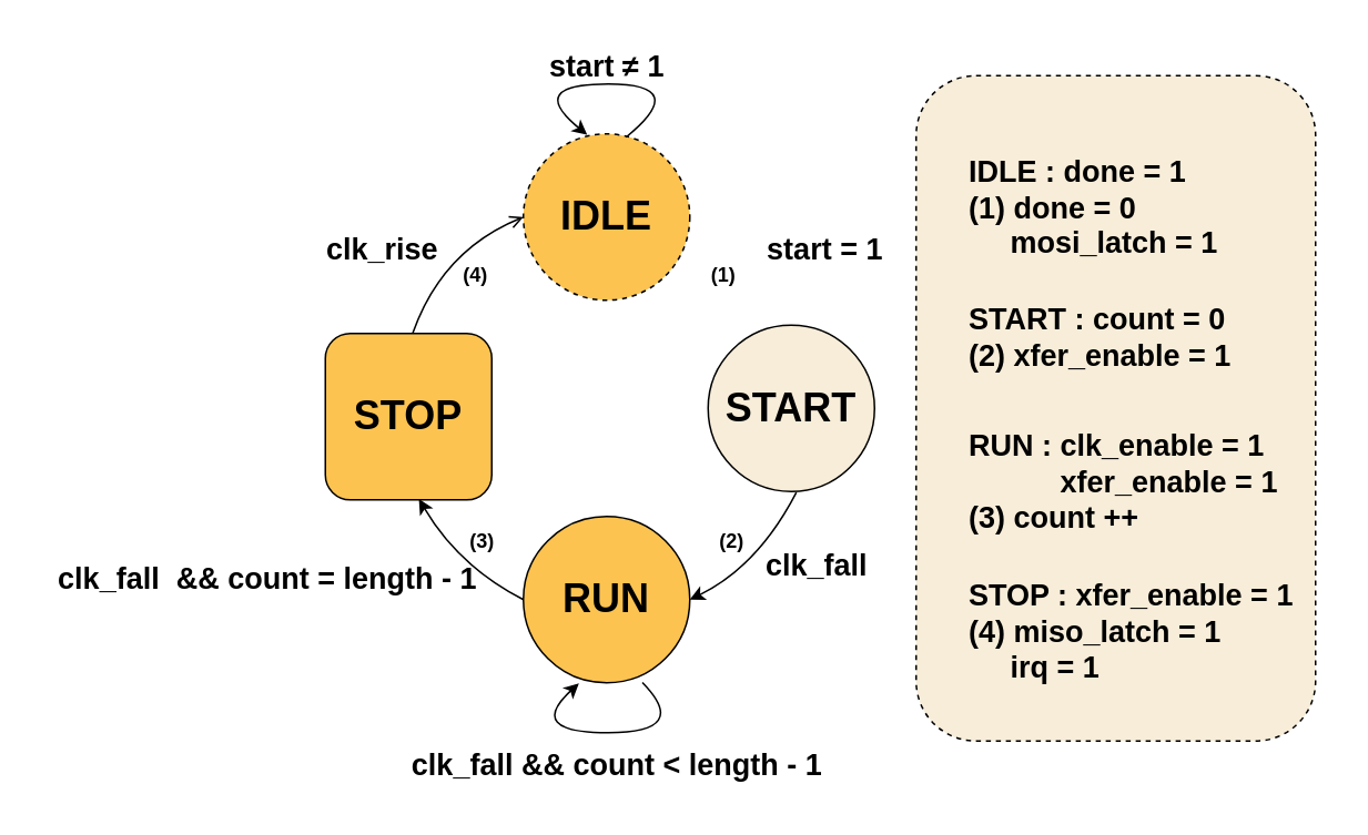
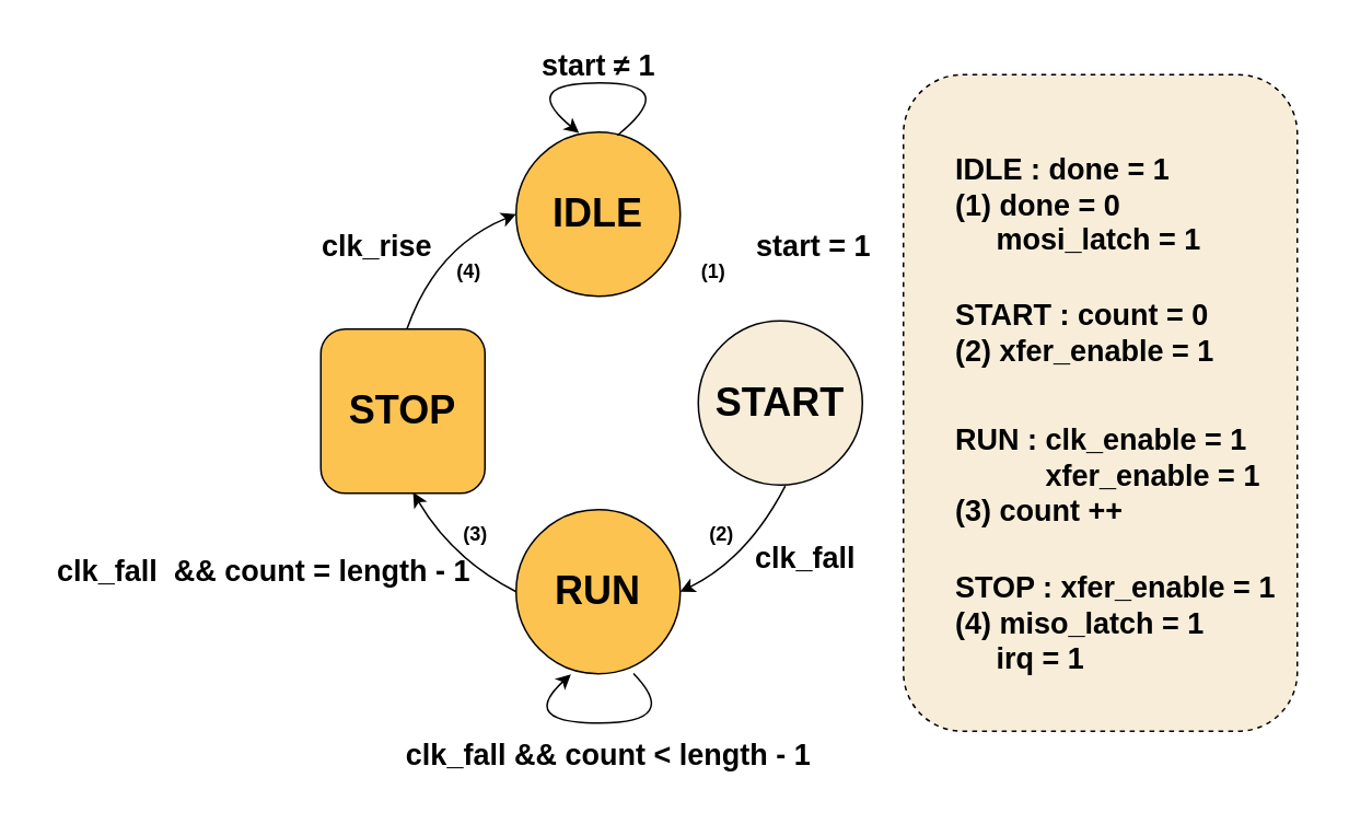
- <mxCell id="4" value="&lt;font style=&quot;font-size: 24px;&quot;&gt;&lt;b&gt;IDLE&lt;/b&gt;&lt;/font&gt;" style="ellipse;whiteSpace=wrap;html=1;aspect=fixed;fillColor=#FCC351;dashed=1;" parent="1" vertex="1"><mxGeometry x="314" y="80" width="100" height="100" as="geometry" /></mxCell>
+ <mxCell id="4" value="&lt;font style=&quot;font-size: 24px;&quot;&gt;&lt;b&gt;IDLE&lt;/b&gt;&lt;/font&gt;" style="ellipse;whiteSpace=wrap;html=1;aspect=fixed;fillColor=#FCC351;" parent="1" vertex="1"><mxGeometry x="314" y="80" width="100" height="100" as="geometry" /></mxCell>
- <mxCell id="10" value="" style="curved=1;endArrow=open;html=1;rounded=0;exitX=0.525;exitY=-0.001;exitDx=0;exitDy=0;entryX=0;entryY=0.5;entryDx=0;entryDy=0;exitPerimeter=0;" parent="1" source="7" target="4" edge="1"><mxGeometry width="50" height="50" relative="1" as="geometry"><mxPoint x="250" y="200" as="sourcePoint" /><mxPoint x="314" y="136" as="targetPoint" /><Array as="points"><mxPoint x="265" y="150" /></Array></mxGeometry></mxCell>
+ <mxCell id="10" value="" style="curved=1;endArrow=classic;html=1;rounded=0;exitX=0.525;exitY=-0.001;exitDx=0;exitDy=0;entryX=0;entryY=0.5;entryDx=0;entryDy=0;exitPerimeter=0;" parent="1" source="7" target="4" edge="1"><mxGeometry width="50" height="50" relative="1" as="geometry"><mxPoint x="250" y="200" as="sourcePoint" /><mxPoint x="314" y="136" as="targetPoint" /><Array as="points"><mxPoint x="265" y="150" /></Array></mxGeometry></mxCell>
